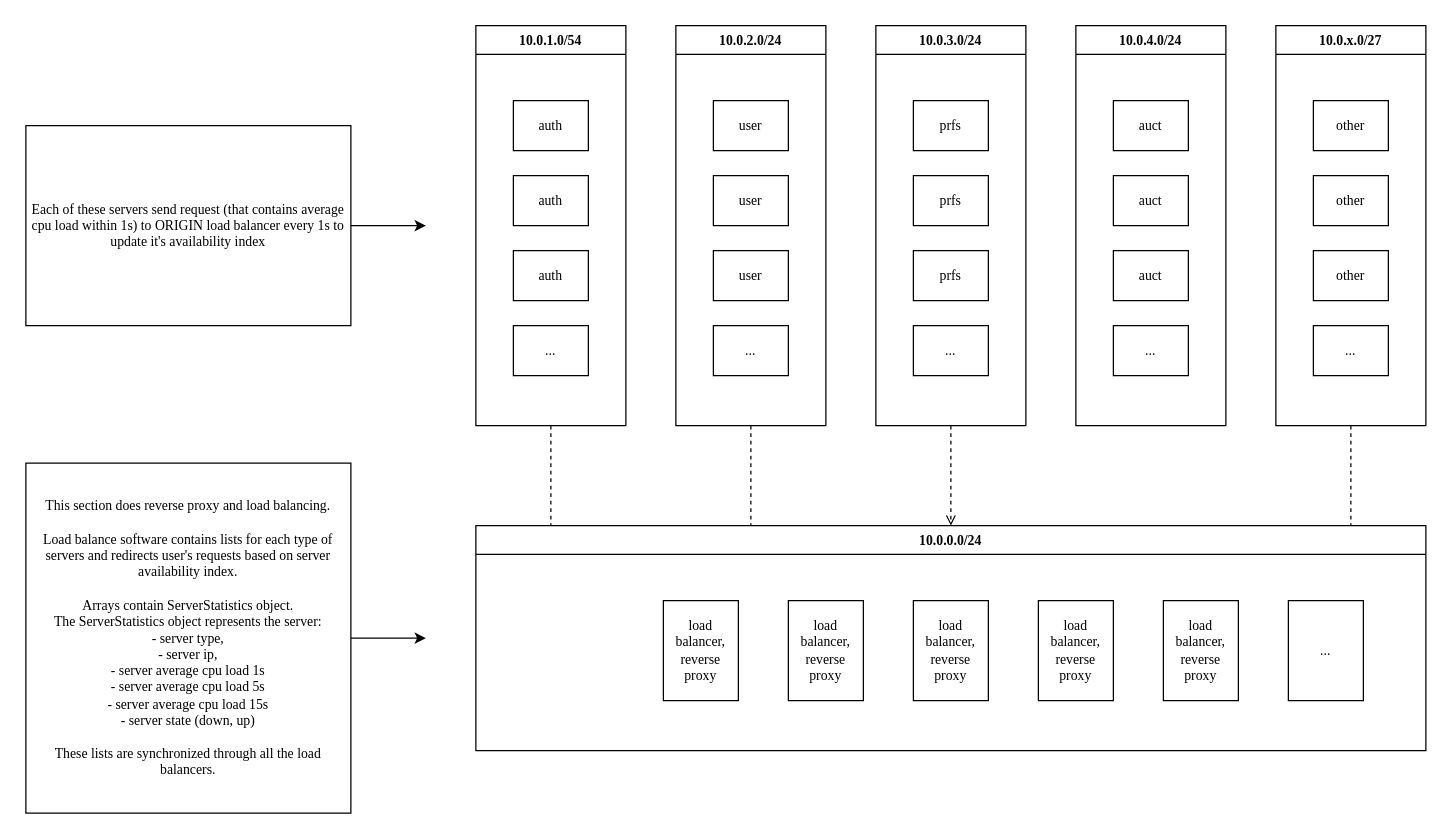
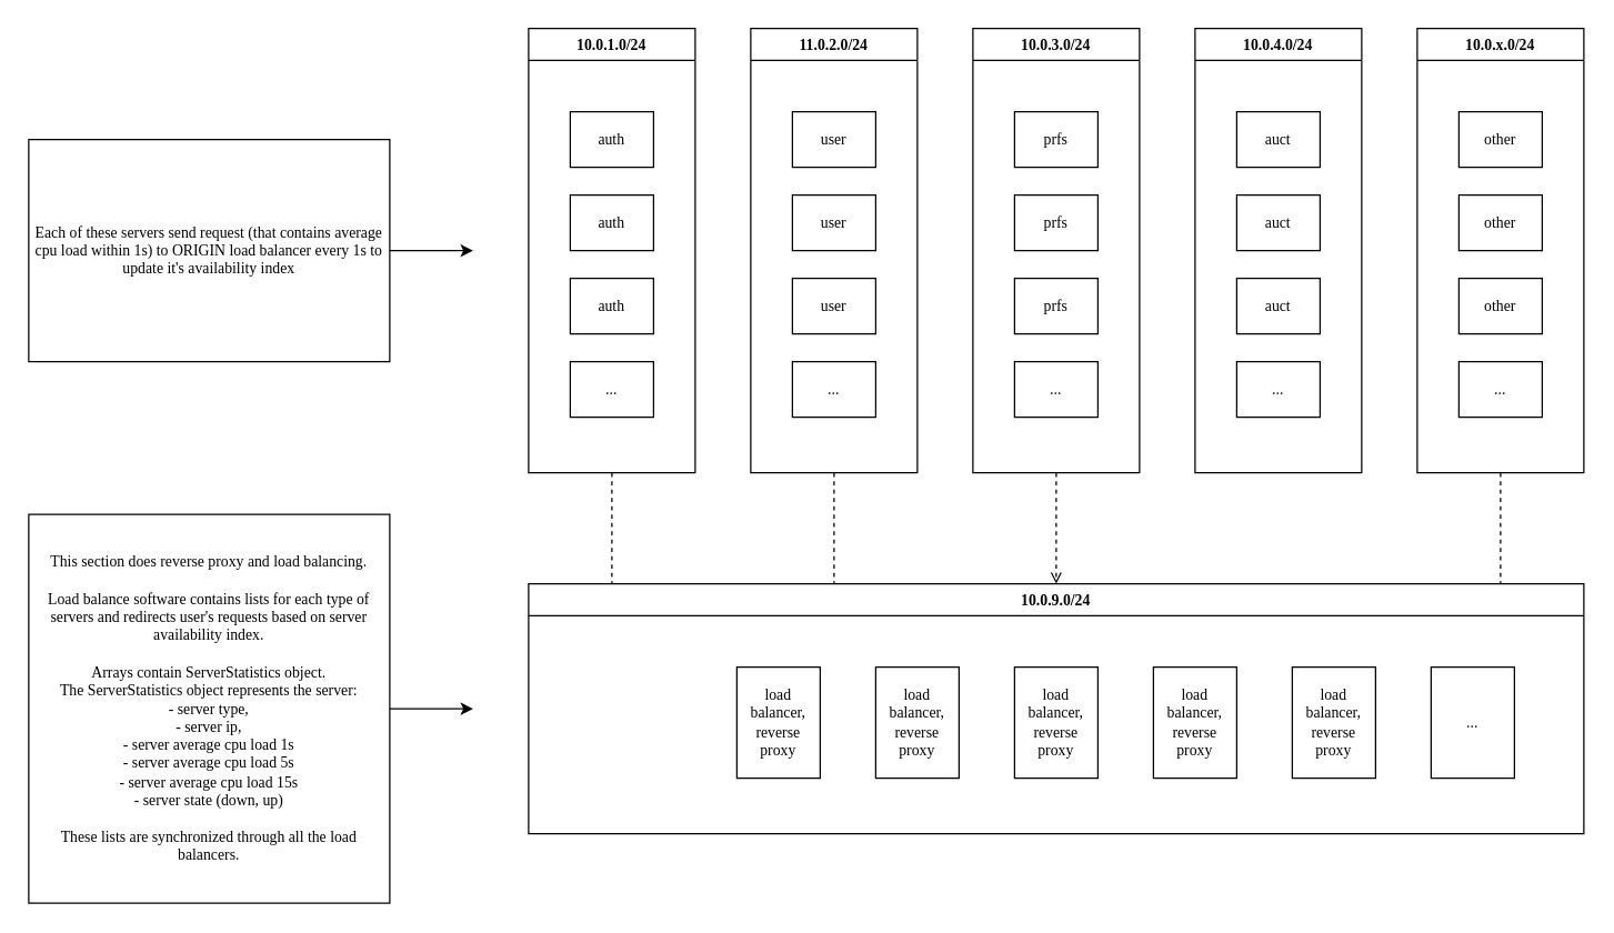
- <mxCell id="9" value="10.0.1.0/54" style="swimlane;whiteSpace=wrap;html=1;fontFamily=Montserrat;fontSource=https%3A%2F%2Ffonts.googleapis.com%2Fcss%3Ffamily%3DMontserrat;fontSize=11;container=1;collapsible=0;" vertex="1" parent="1"><mxGeometry x="380" y="20" width="120" height="320" as="geometry" /></mxCell>
+ <mxCell id="9" value="10.0.1.0/24" style="swimlane;whiteSpace=wrap;html=1;fontFamily=Montserrat;fontSource=https%3A%2F%2Ffonts.googleapis.com%2Fcss%3Ffamily%3DMontserrat;fontSize=11;container=1;collapsible=0;" vertex="1" parent="1"><mxGeometry x="380" y="20" width="120" height="320" as="geometry" /></mxCell>
- <mxCell id="3" value="10.0.2.0/24" style="swimlane;whiteSpace=wrap;html=1;fontFamily=Montserrat;fontSource=https%3A%2F%2Ffonts.googleapis.com%2Fcss%3Ffamily%3DMontserrat;fontSize=11;container=1;collapsible=0;" vertex="1" parent="1"><mxGeometry x="540" y="20" width="120" height="320" as="geometry" /></mxCell>
+ <mxCell id="3" value="11.0.2.0/24" style="swimlane;whiteSpace=wrap;html=1;fontFamily=Montserrat;fontSource=https%3A%2F%2Ffonts.googleapis.com%2Fcss%3Ffamily%3DMontserrat;fontSize=11;container=1;collapsible=0;" vertex="1" parent="1"><mxGeometry x="540" y="20" width="120" height="320" as="geometry" /></mxCell>
- <mxCell id="26" value="10.0.x.0/27" style="swimlane;whiteSpace=wrap;html=1;fontFamily=Montserrat;fontSource=https%3A%2F%2Ffonts.googleapis.com%2Fcss%3Ffamily%3DMontserrat;fontSize=11;container=1;collapsible=0;" vertex="1" parent="1"><mxGeometry x="1020" y="20" width="120" height="320" as="geometry" /></mxCell>
+ <mxCell id="26" value="10.0.x.0/24" style="swimlane;whiteSpace=wrap;html=1;fontFamily=Montserrat;fontSource=https%3A%2F%2Ffonts.googleapis.com%2Fcss%3Ffamily%3DMontserrat;fontSize=11;container=1;collapsible=0;" vertex="1" parent="1"><mxGeometry x="1020" y="20" width="120" height="320" as="geometry" /></mxCell>
- <mxCell id="33" value="10.0.0.0/24" style="swimlane;whiteSpace=wrap;html=1;fontFamily=Montserrat;fontSource=https%3A%2F%2Ffonts.googleapis.com%2Fcss%3Ffamily%3DMontserrat;fontSize=11;container=1;collapsible=0;startSize=23;" vertex="1" parent="1"><mxGeometry x="380" y="420" width="760" height="180" as="geometry" /></mxCell>
+ <mxCell id="33" value="10.0.9.0/24" style="swimlane;whiteSpace=wrap;html=1;fontFamily=Montserrat;fontSource=https%3A%2F%2Ffonts.googleapis.com%2Fcss%3Ffamily%3DMontserrat;fontSize=11;container=1;collapsible=0;startSize=23;" vertex="1" parent="1"><mxGeometry x="380" y="420" width="760" height="180" as="geometry" /></mxCell>
